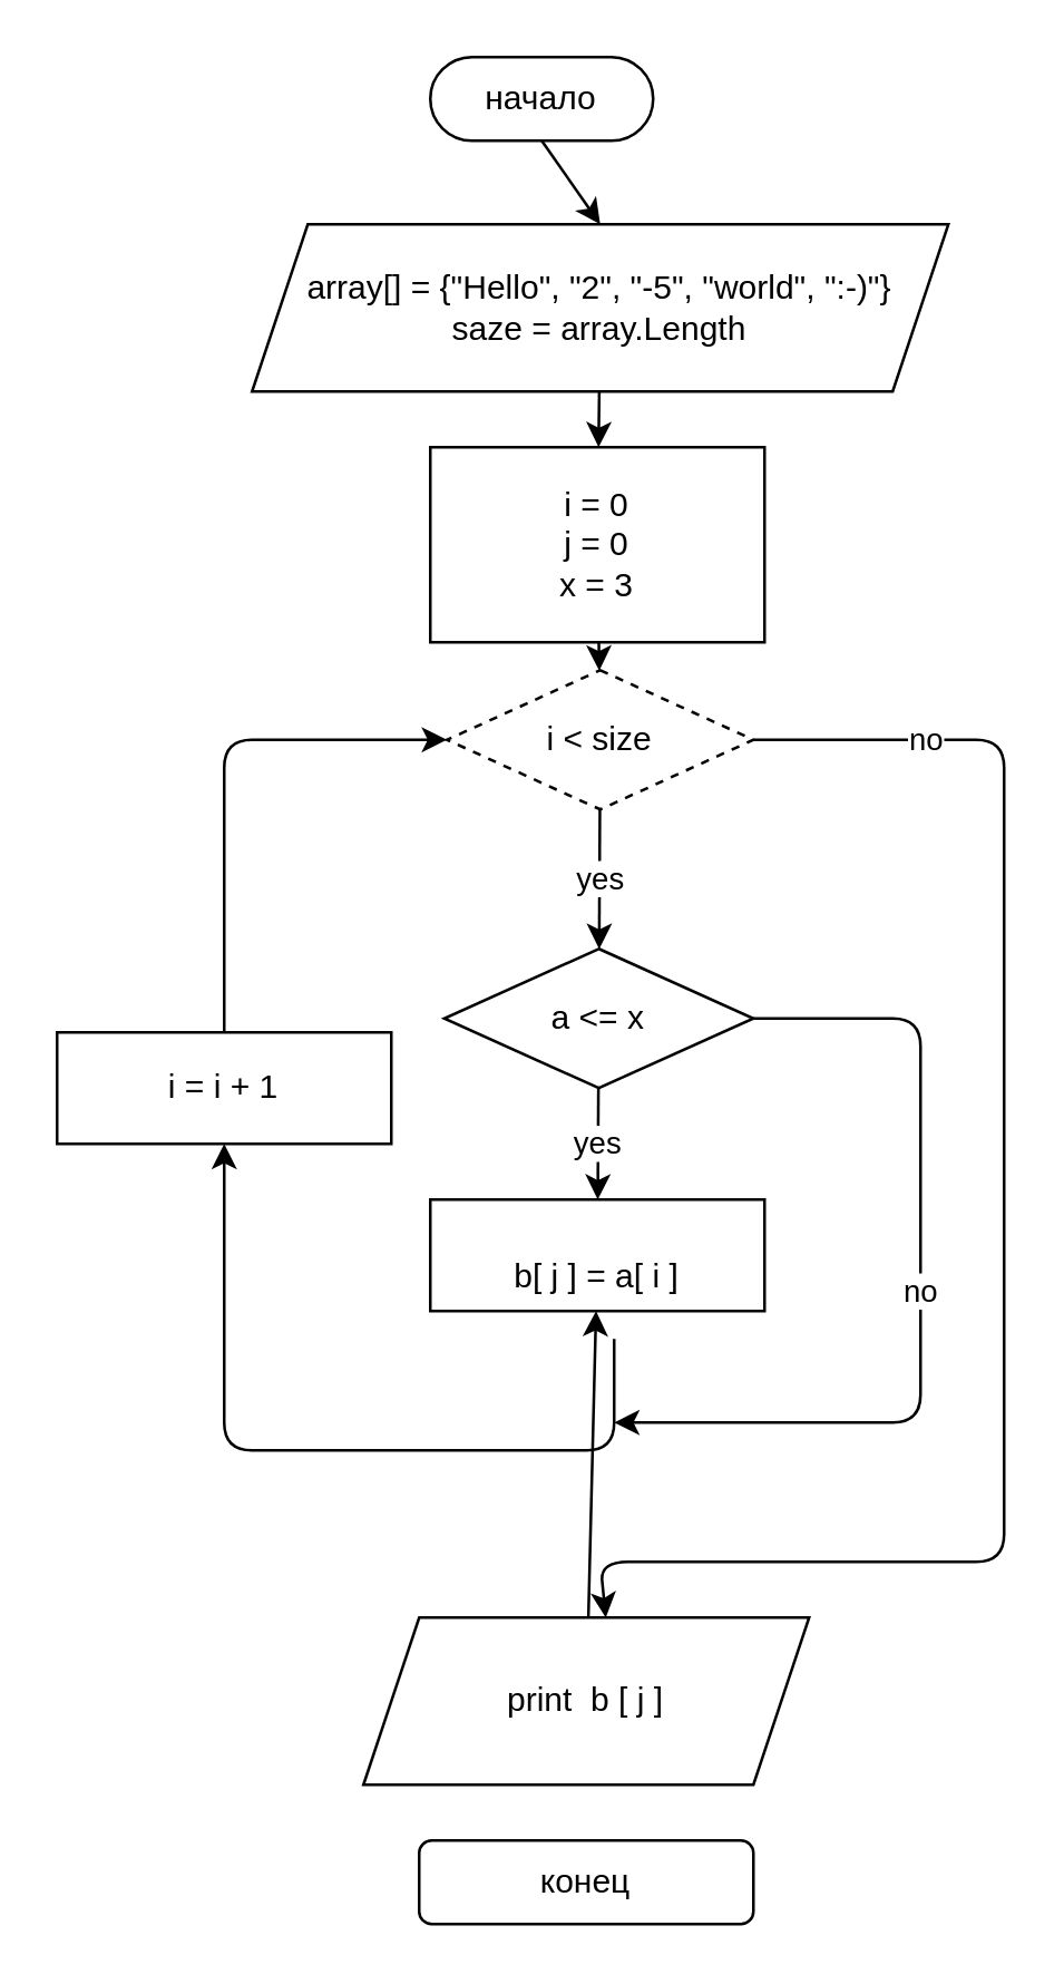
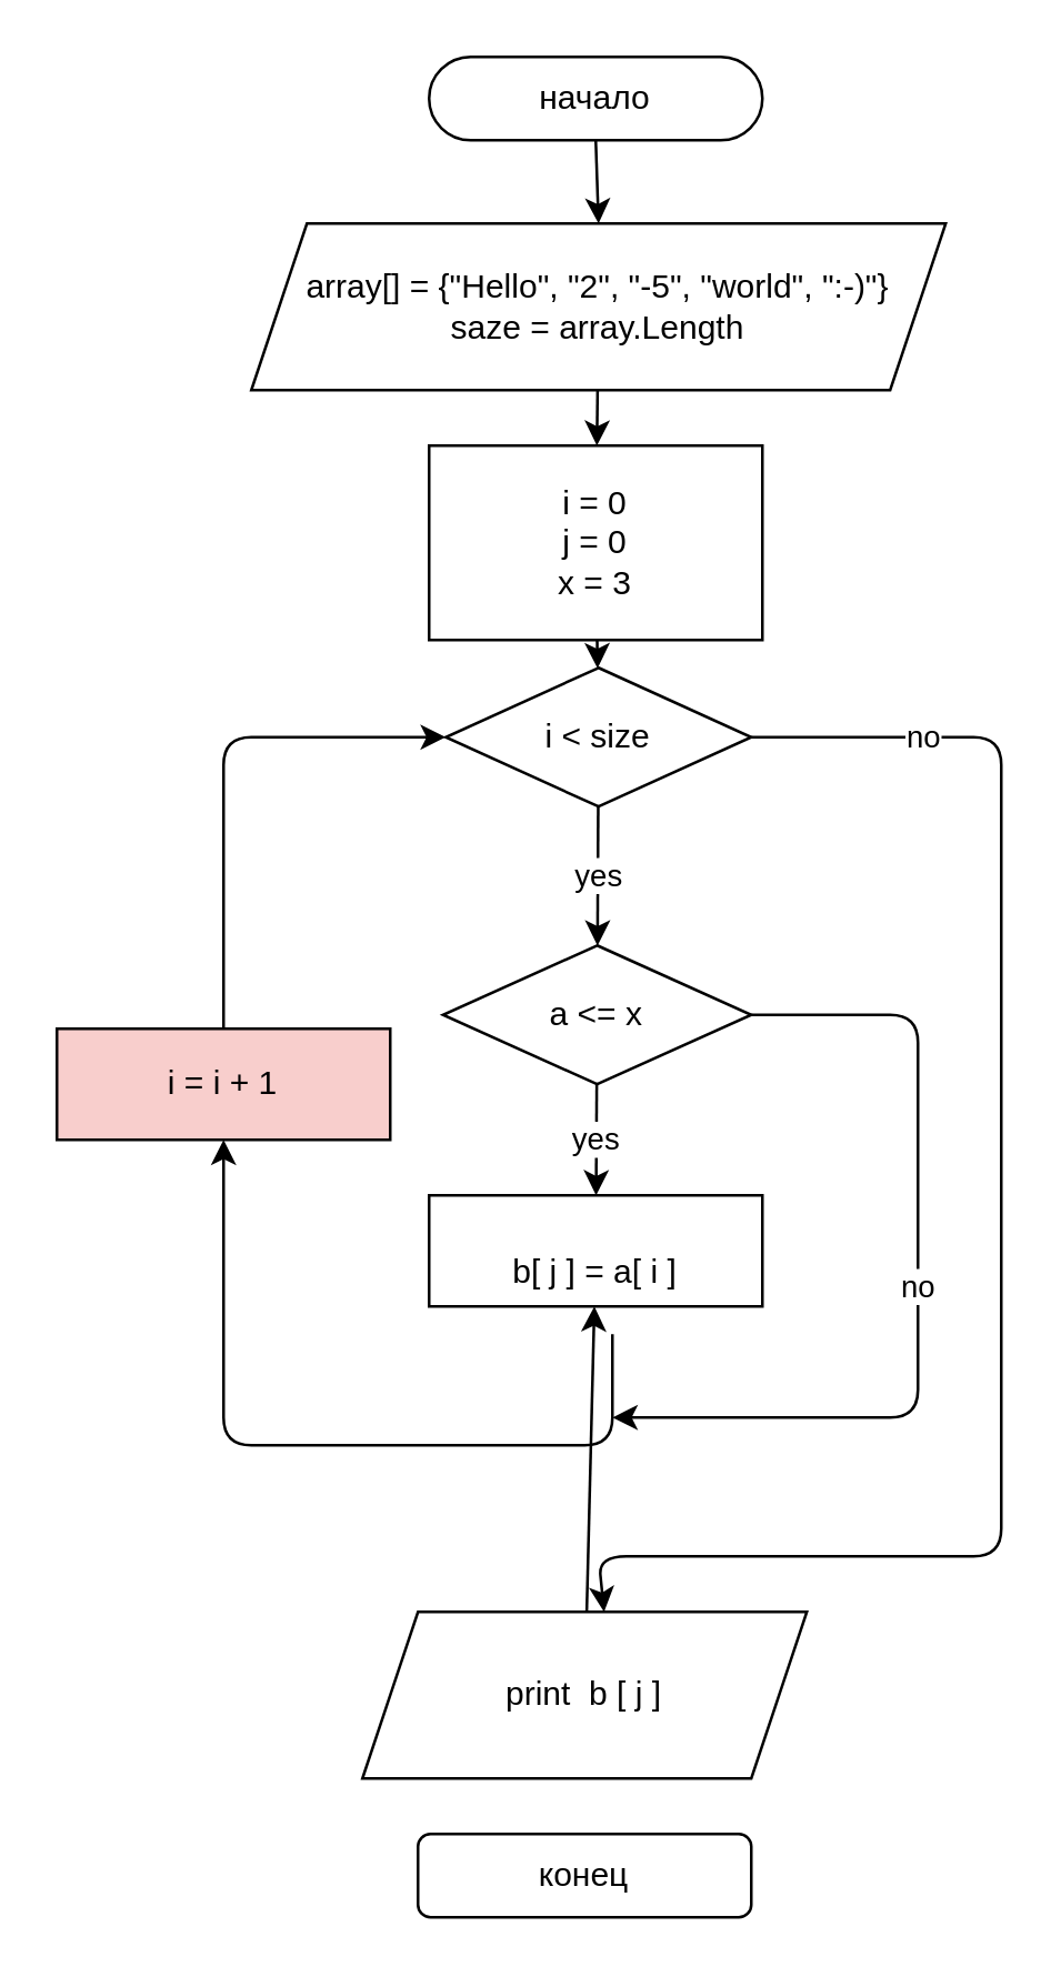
- <mxCell id="3" value="начало" style="rounded=1;whiteSpace=wrap;html=1;arcSize=50;" vertex="1" parent="1"><mxGeometry x="154" y="20" width="80" height="30" as="geometry" /></mxCell>
+ <mxCell id="3" value="начало" style="rounded=1;whiteSpace=wrap;html=1;arcSize=50;" vertex="1" parent="1"><mxGeometry x="154" y="20" width="120" height="30" as="geometry" /></mxCell>
- <mxCell id="10" value="i &amp;lt; size" style="rhombus;whiteSpace=wrap;html=1;dashed=1;" vertex="1" parent="1"><mxGeometry x="160" y="240" width="110" height="50" as="geometry" /></mxCell>
+ <mxCell id="10" value="i &amp;lt; size" style="rhombus;whiteSpace=wrap;html=1;" vertex="1" parent="1"><mxGeometry x="160" y="240" width="110" height="50" as="geometry" /></mxCell>
- <mxCell id="20" value="i = i + 1" style="rounded=0;whiteSpace=wrap;html=1;" vertex="1" parent="1"><mxGeometry x="20" y="370" width="120" height="40" as="geometry" /></mxCell>
+ <mxCell id="20" value="i = i + 1" style="rounded=0;whiteSpace=wrap;html=1;fillColor=#f8cecc;" vertex="1" parent="1"><mxGeometry x="20" y="370" width="120" height="40" as="geometry" /></mxCell>
